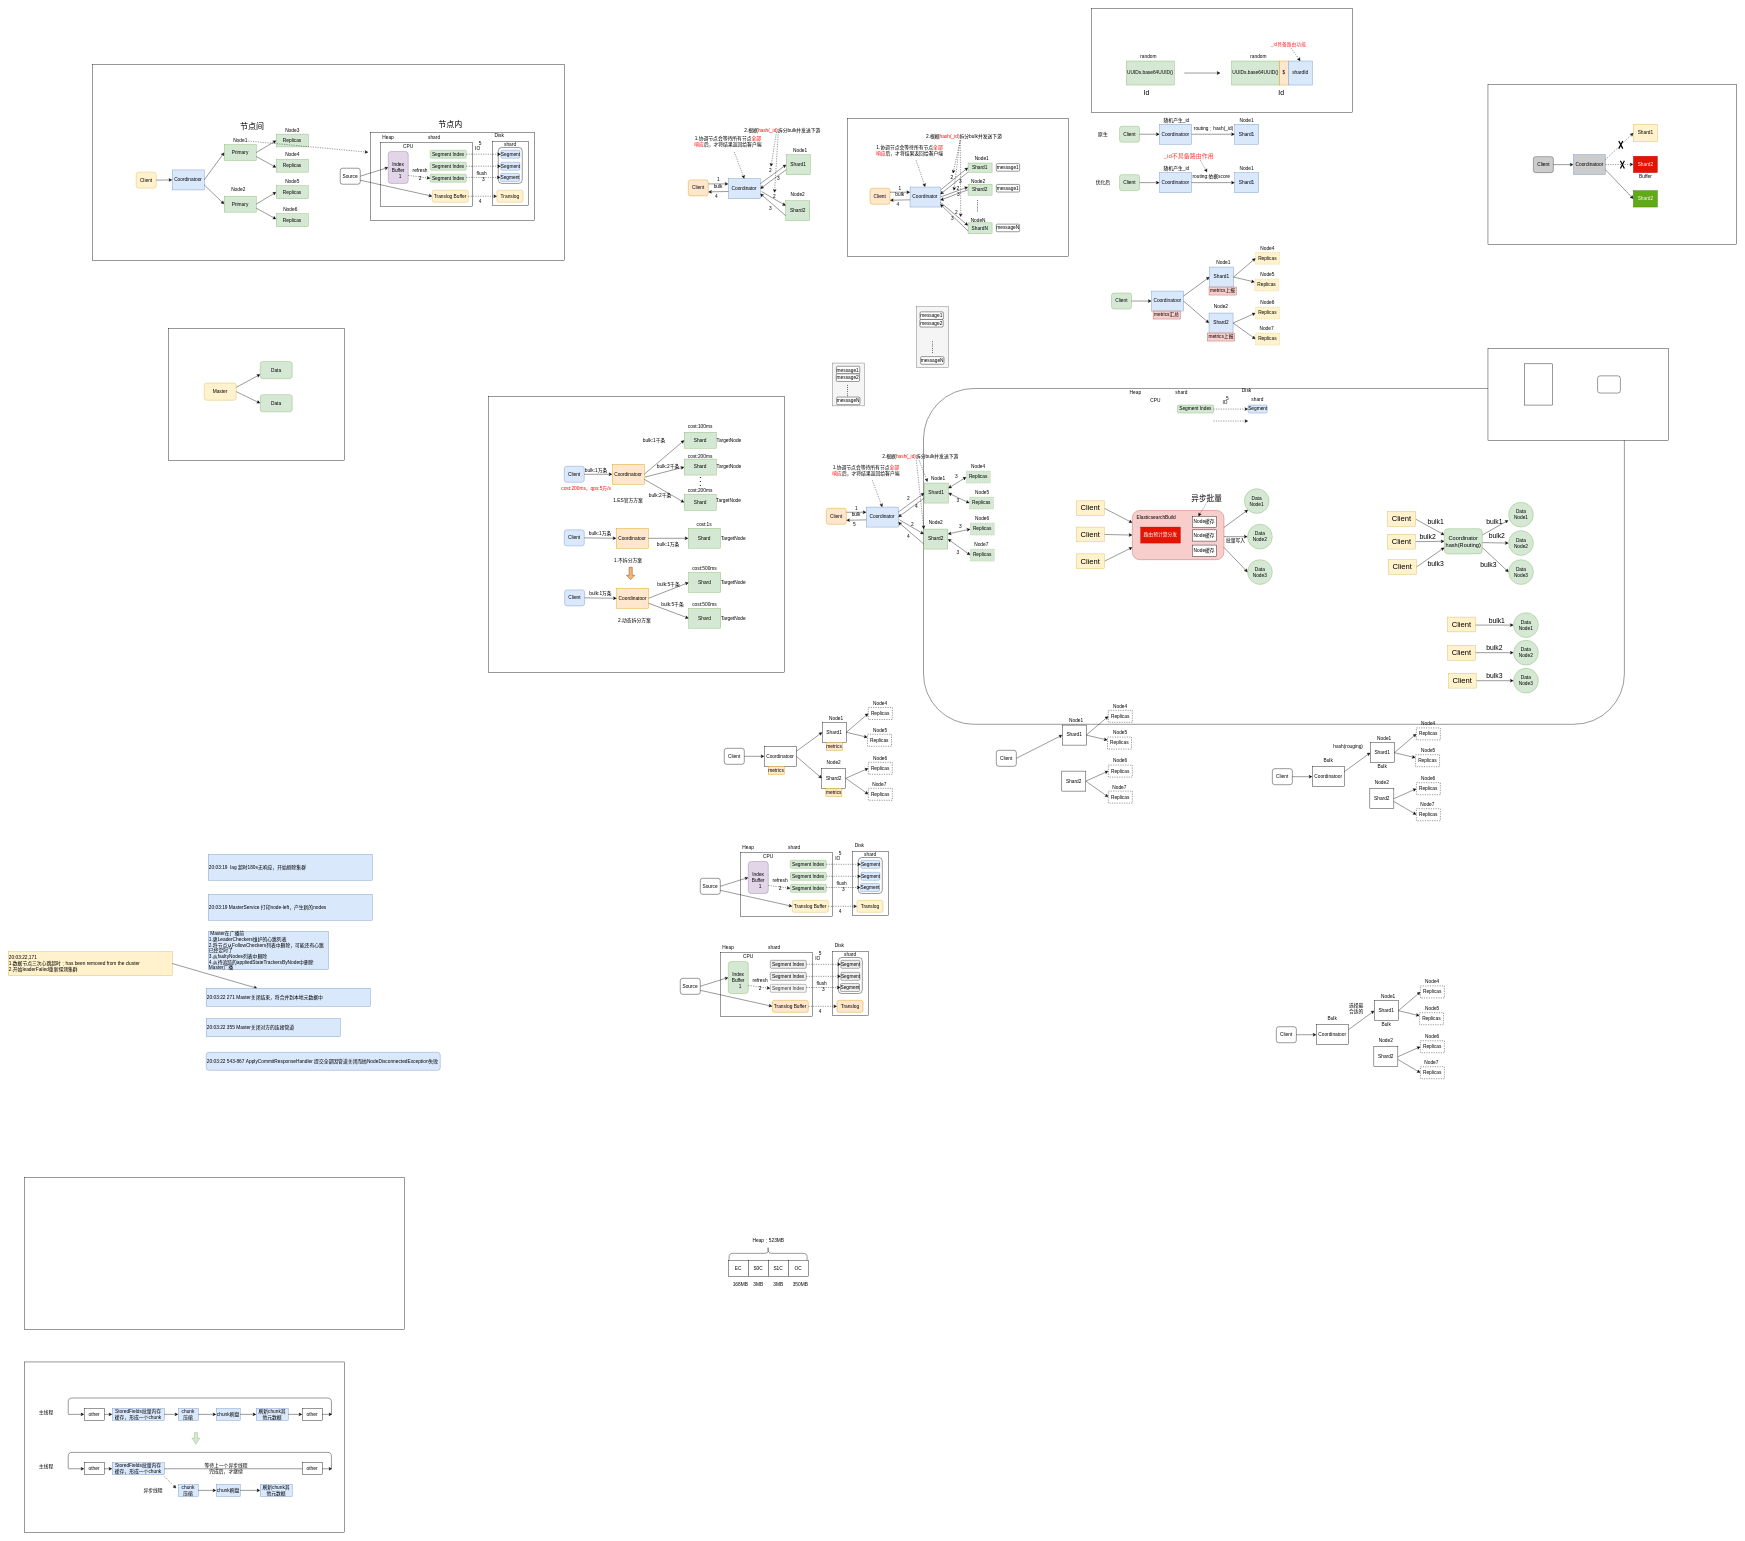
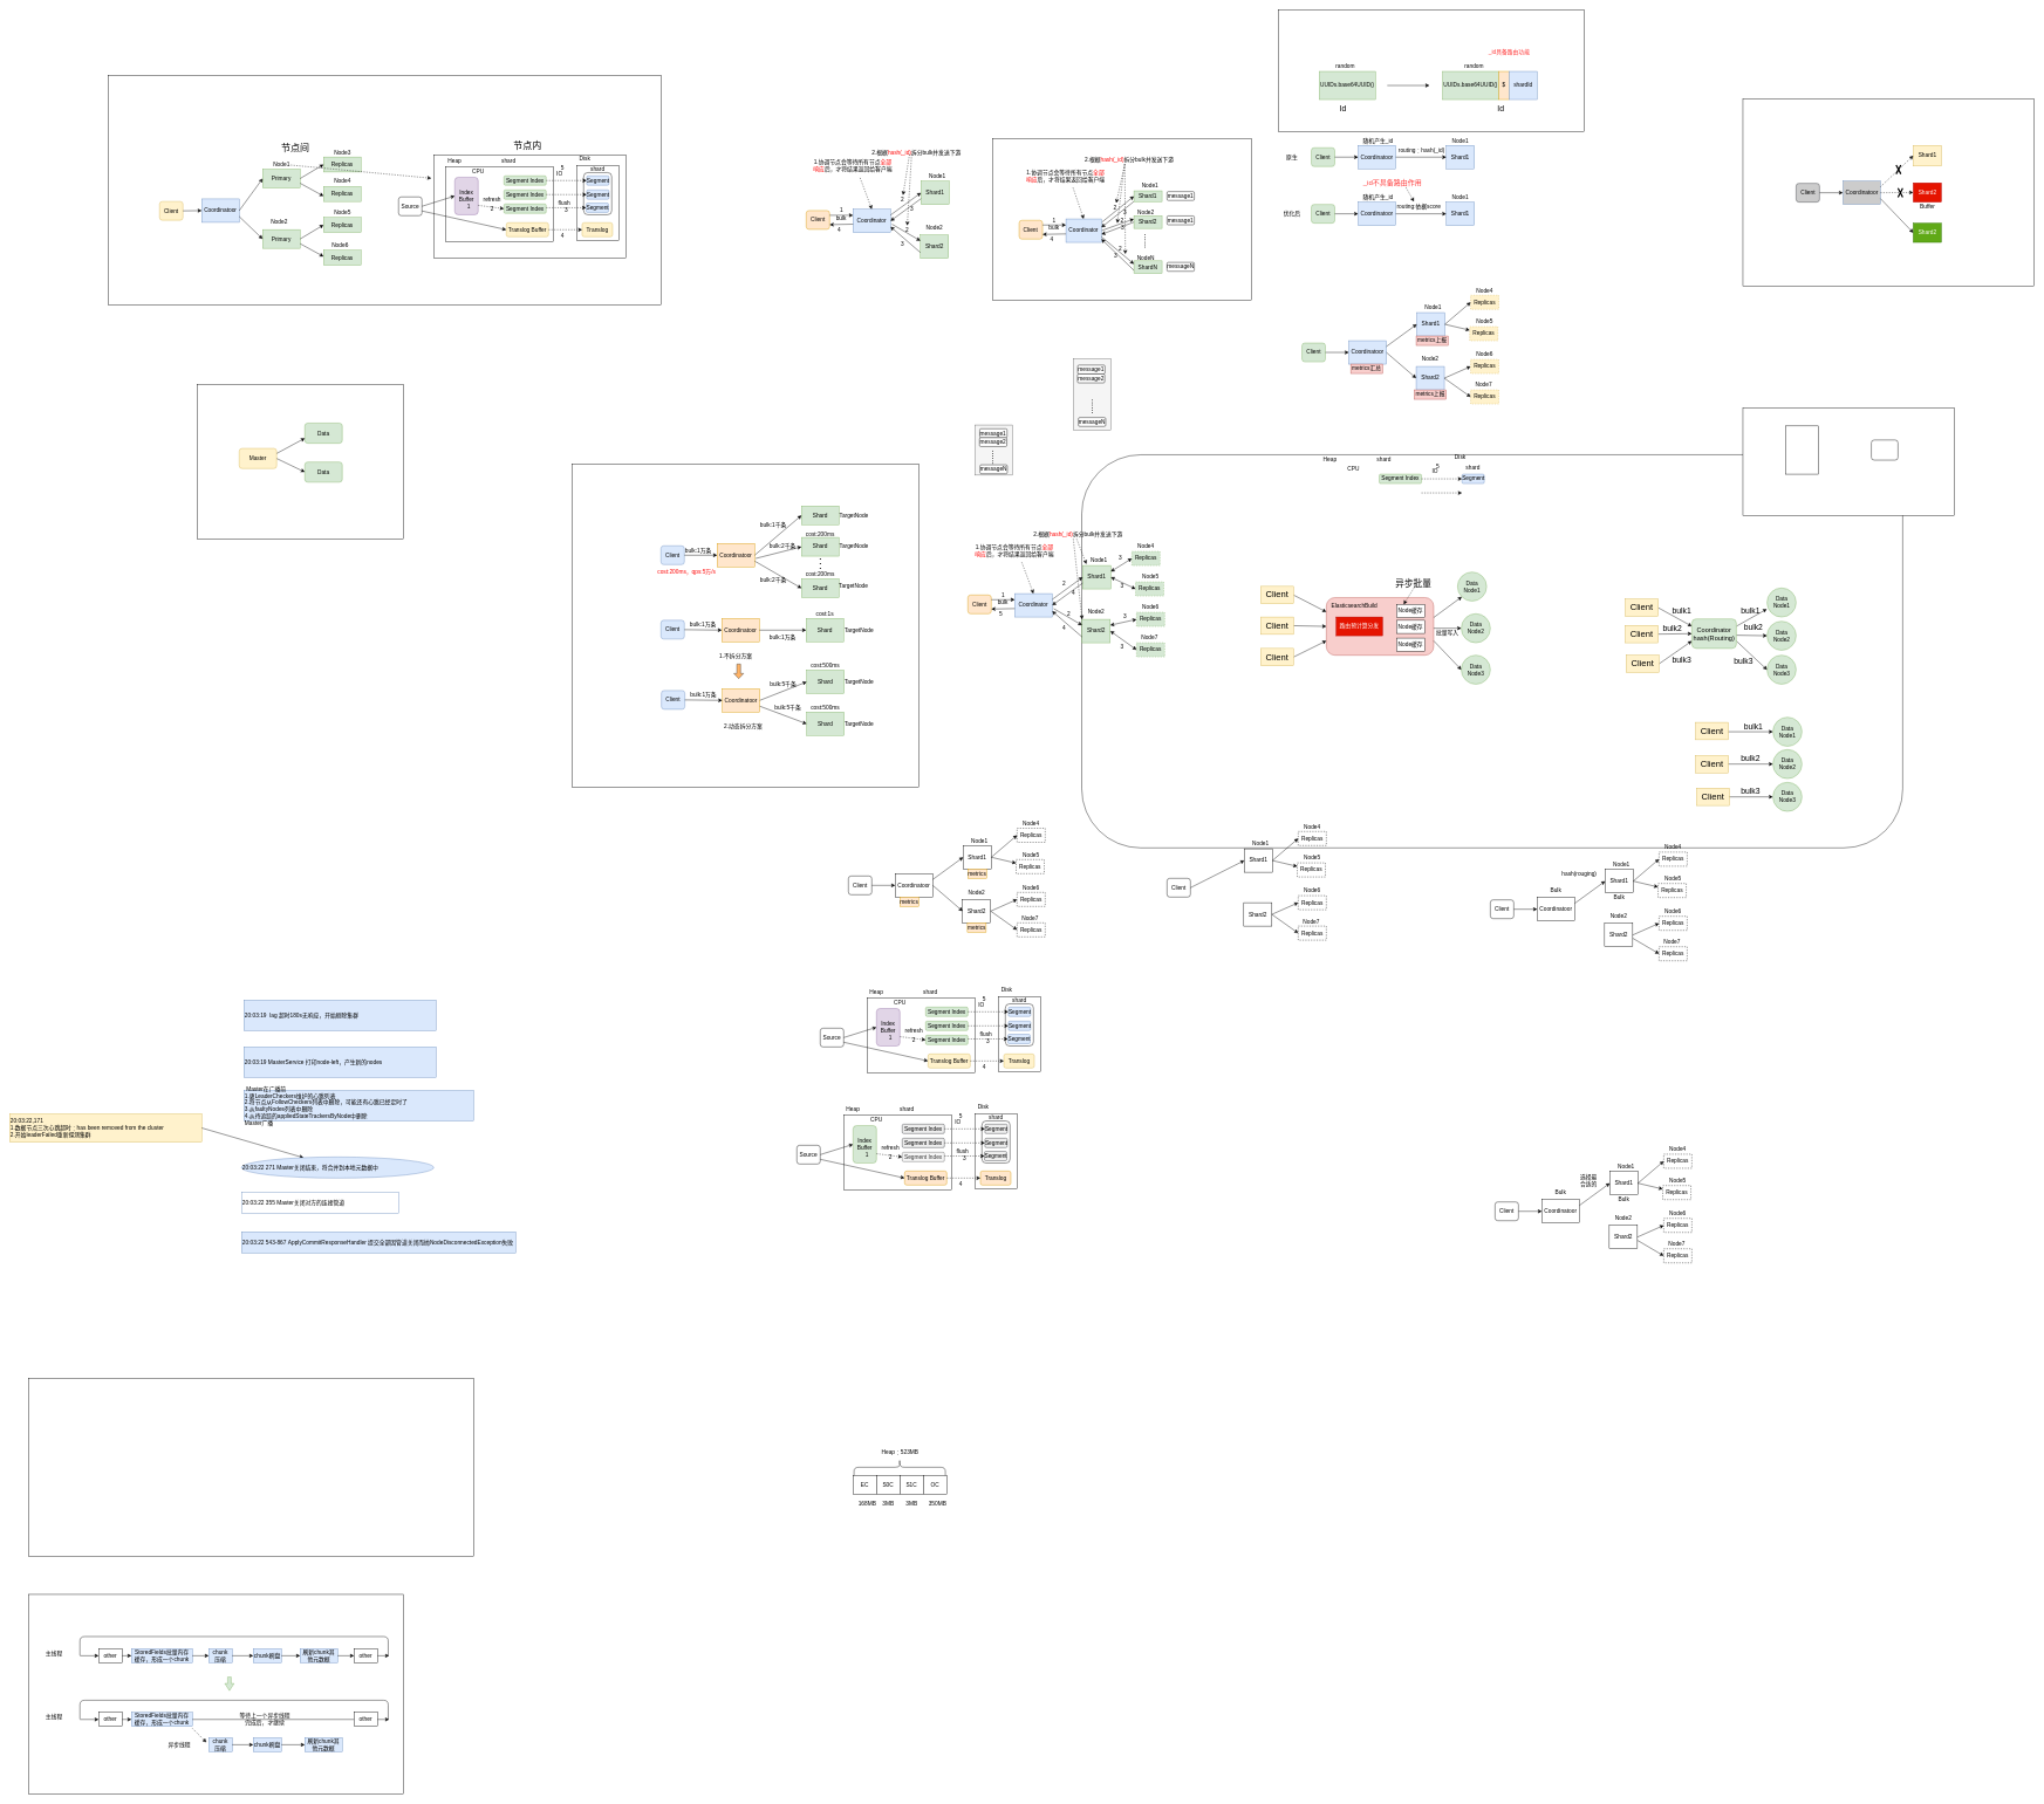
- <mxCell id="473" value="" style="endArrow=classic;html=1;entryX=0.5;entryY=0;entryDx=0;entryDy=0;dashed=1;" parent="1" source="308" target="304" edge="1"><mxGeometry width="50" height="50" relative="1" as="geometry"><mxPoint x="3010" y="410" as="sourcePoint" /><mxPoint x="3026.96" y="440" as="targetPoint" /></mxGeometry></mxCell>
- <mxCell id="344" value="cost:100ms" style="text;html=1;strokeColor=none;fillColor=none;align=center;verticalAlign=middle;whiteSpace=wrap;rounded=0;" parent="1" vertex="1"><mxGeometry x="1730" y="1056" width="40" height="20" as="geometry" /></mxCell>
- <mxCell id="319" value="bulk:1千条" style="text;html=1;strokeColor=none;fillColor=none;align=center;verticalAlign=middle;whiteSpace=wrap;rounded=0;" parent="1" vertex="1"><mxGeometry x="1595" y="1090" width="80" height="20" as="geometry" /></mxCell>
+ <mxCell id="319" value="bulk:1千条" style="text;html=1;strokeColor=none;fillColor=none;align=center;verticalAlign=middle;whiteSpace=wrap;rounded=0;" parent="1" vertex="1"><mxGeometry x="1610" y="1110" width="80" height="20" as="geometry" /></mxCell>
- <mxCell id="356" value="1.ES官方方案" style="text;html=1;strokeColor=none;fillColor=none;align=center;verticalAlign=middle;whiteSpace=wrap;rounded=0;" parent="1" vertex="1"><mxGeometry x="1530" y="1242" width="80" height="20" as="geometry" /></mxCell>
- <mxCell id="567" value="&amp;nbsp;Master在广播前&lt;br&gt;1.更LeaderCheckers维护的心跳列表&lt;br&gt;2.将节点从FollowCheckers列表中删除，可能还有心跳已经定时了&lt;br&gt;3.从faultyNodes列表中删除&lt;br&gt;4.从待追踪的appliedStateTrackersByNode中删除&lt;br&gt;Master广播" style="rounded=0;whiteSpace=wrap;html=1;fillColor=#dae8fc;strokeColor=#6c8ebf;align=left;" vertex="1" parent="1"><mxGeometry x="520" y="2328" width="300" height="95" as="geometry" /></mxCell>
+ <mxCell id="567" value="&amp;nbsp;Master在广播前&lt;br&gt;1.更LeaderCheckers维护的心跳列表&lt;br&gt;2.将节点从FollowCheckers列表中删除，可能还有心跳已经定时了&lt;br&gt;3.从faultyNodes列表中删除&lt;br&gt;4.从待追踪的appliedStateTrackersByNode中删除&lt;br&gt;Master广播" style="rounded=0;whiteSpace=wrap;html=1;fillColor=#dae8fc;strokeColor=#6c8ebf;align=left;" vertex="1" parent="1"><mxGeometry x="520" y="2328" width="490" height="65" as="geometry" /></mxCell>
- <mxCell id="569" value="20:03:22 271 Master关闭结束，将合并到本地元数据中&lt;br&gt;" style="rounded=0;whiteSpace=wrap;html=1;fillColor=#dae8fc;strokeColor=#6c8ebf;align=left;" vertex="1" parent="1"><mxGeometry x="515" y="2470" width="410" height="45" as="geometry" /></mxCell>
+ <mxCell id="569" value="20:03:22 271 Master关闭结束，将合并到本地元数据中&lt;br&gt;" style="ellipse;whiteSpace=wrap;html=1;fillColor=#dae8fc;strokeColor=#6c8ebf;align=left;" vertex="1" parent="1"><mxGeometry x="515" y="2470" width="410" height="45" as="geometry" /></mxCell>
- <mxCell id="570" value="20:03:22 355 Master关闭对方的连接管道" style="rounded=0;whiteSpace=wrap;html=1;fillColor=#dae8fc;strokeColor=#6c8ebf;align=left;" vertex="1" parent="1"><mxGeometry x="515" y="2546" width="335" height="45" as="geometry" /></mxCell>
+ <mxCell id="570" value="20:03:22 355 Master关闭对方的连接管道" style="rounded=0;whiteSpace=wrap;html=1;fillColor=#ffffff;strokeColor=#6c8ebf;align=left;" vertex="1" parent="1"><mxGeometry x="515" y="2546" width="335" height="45" as="geometry" /></mxCell>
- <mxCell id="571" value="20:03:22 543-867&amp;nbsp;ApplyCommitResponseHandler 提交全部因管道关闭而抛NodeDisconnectedException失败" style="whiteSpace=wrap;html=1;fillColor=#dae8fc;strokeColor=#6c8ebf;align=left;rounded=1;" vertex="1" parent="1"><mxGeometry x="515" y="2630" width="585" height="45" as="geometry" /></mxCell>
+ <mxCell id="571" value="20:03:22 543-867&amp;nbsp;ApplyCommitResponseHandler 提交全部因管道关闭而抛NodeDisconnectedException失败" style="rounded=0;whiteSpace=wrap;html=1;fillColor=#dae8fc;strokeColor=#6c8ebf;align=left;" vertex="1" parent="1"><mxGeometry x="515" y="2630" width="585" height="45" as="geometry" /></mxCell>
